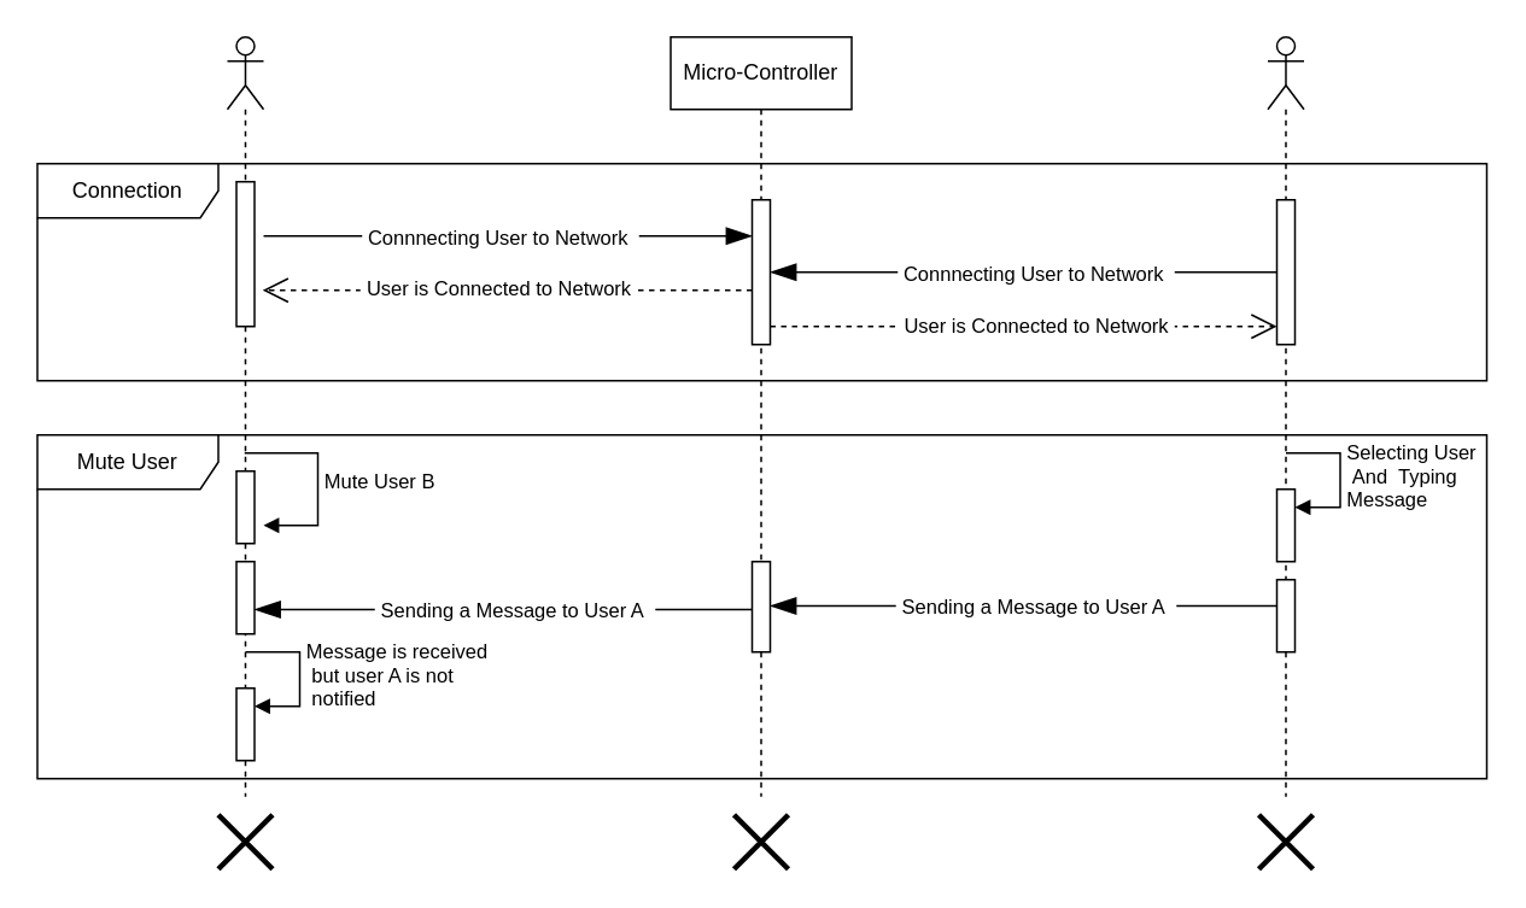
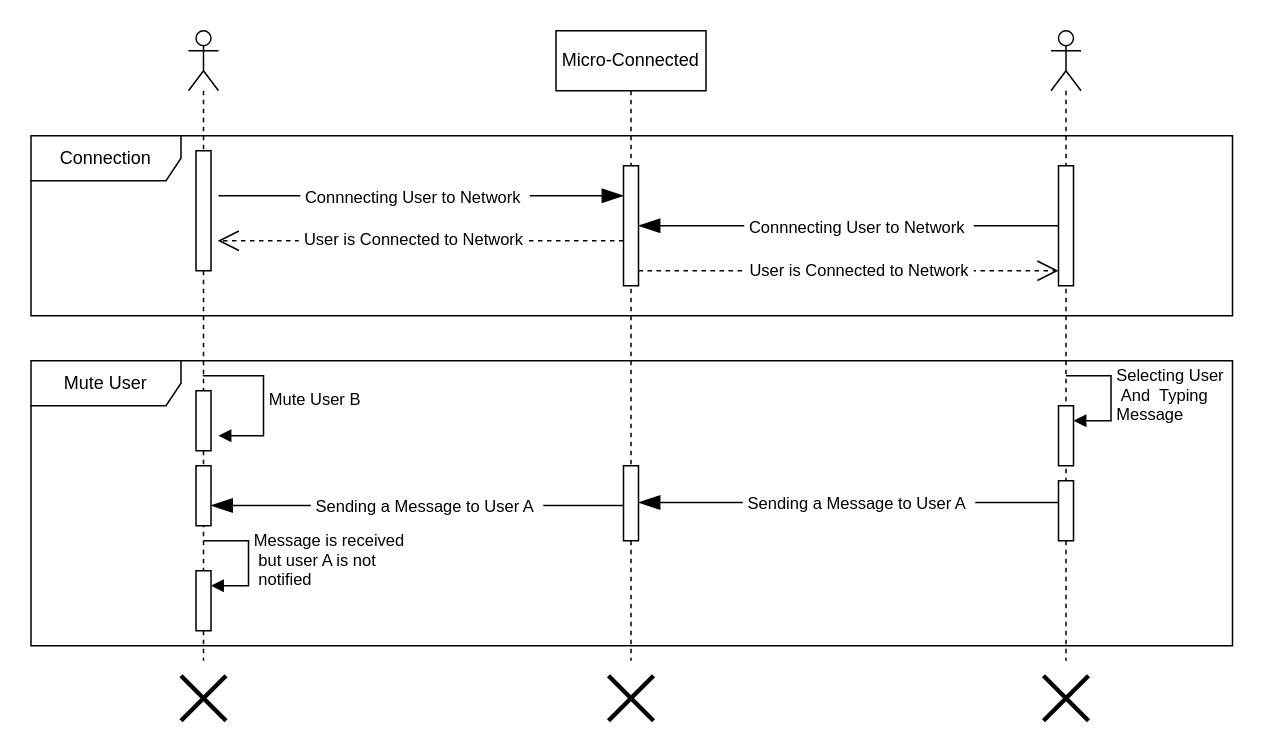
- <mxCell id="2" value="Micro-Controller" style="shape=umlLifeline;perimeter=lifelinePerimeter;whiteSpace=wrap;html=1;container=1;dropTarget=0;collapsible=0;recursiveResize=0;outlineConnect=0;portConstraint=eastwest;newEdgeStyle={&quot;edgeStyle&quot;:&quot;elbowEdgeStyle&quot;,&quot;elbow&quot;:&quot;vertical&quot;,&quot;curved&quot;:0,&quot;rounded&quot;:0};" parent="1" vertex="1"><mxGeometry x="370" y="20" width="100" height="420" as="geometry" /></mxCell>
+ <mxCell id="2" value="Micro-Connected" style="shape=umlLifeline;perimeter=lifelinePerimeter;whiteSpace=wrap;html=1;container=1;dropTarget=0;collapsible=0;recursiveResize=0;outlineConnect=0;portConstraint=eastwest;newEdgeStyle={&quot;edgeStyle&quot;:&quot;elbowEdgeStyle&quot;,&quot;elbow&quot;:&quot;vertical&quot;,&quot;curved&quot;:0,&quot;rounded&quot;:0};" parent="1" vertex="1"><mxGeometry x="370" y="20" width="100" height="420" as="geometry" /></mxCell>
